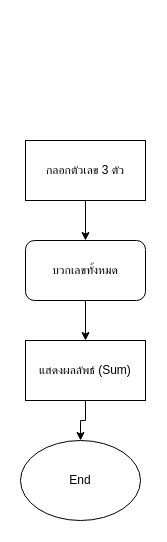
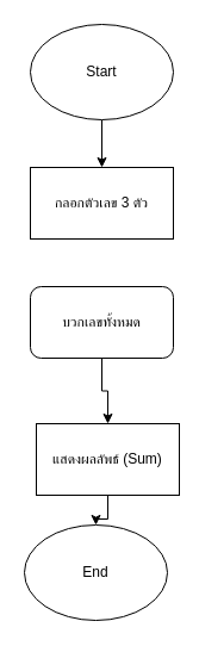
+ <mxCell id="3" value="Start" style="ellipse;whiteSpace=wrap;html=1;" vertex="1" parent="1"><mxGeometry x="25" y="20" width="120" height="80" as="geometry" /></mxCell>
+ <mxCell id="2" value="" style="edgeStyle=orthogonalEdgeStyle;rounded=0;orthogonalLoop=1;jettySize=auto;html=1;" edge="1" parent="1" source="3" target="6"><mxGeometry relative="1" as="geometry" /></mxCell>
- <mxCell id="5" value="" style="edgeStyle=orthogonalEdgeStyle;rounded=0;orthogonalLoop=1;jettySize=auto;html=1;" edge="1" parent="1" source="6" target="8"><mxGeometry relative="1" as="geometry" /></mxCell>
- <mxCell id="10" value="แสดงผลลัพธ์ (Sum)" style="rounded=0;whiteSpace=wrap;html=1;" vertex="1" parent="1"><mxGeometry x="25" y="340" width="120" height="60" as="geometry" /></mxCell>
+ <mxCell id="10" value="แสดงผลลัพธ์ (Sum)" style="rounded=0;whiteSpace=wrap;html=1;" vertex="1" parent="1"><mxGeometry x="30" y="355" width="120" height="60" as="geometry" /></mxCell>
